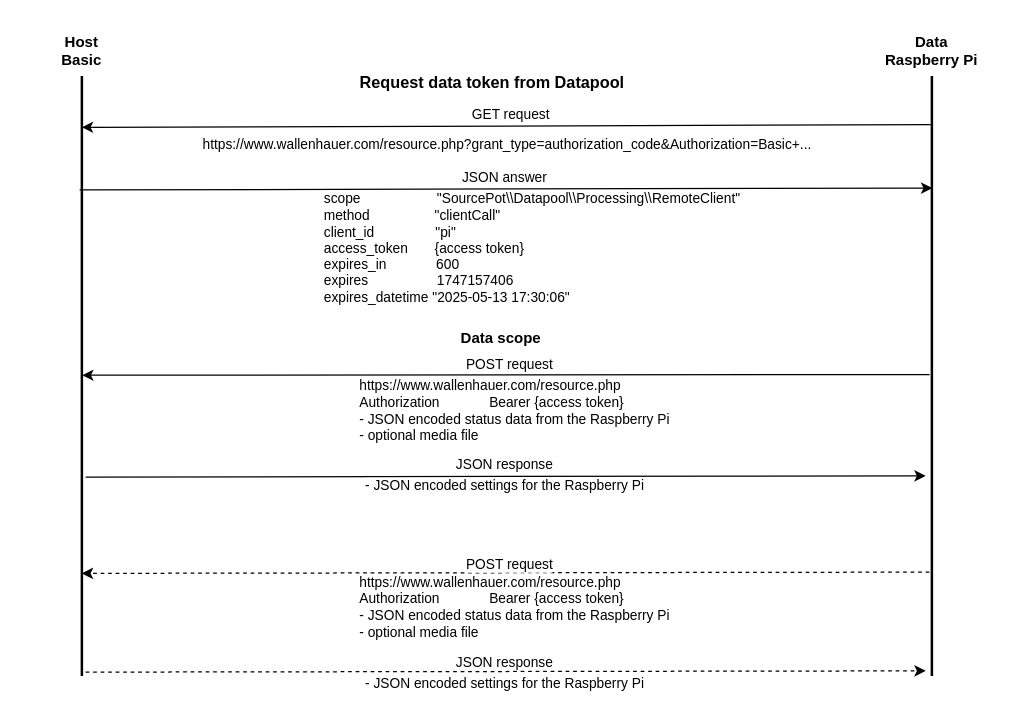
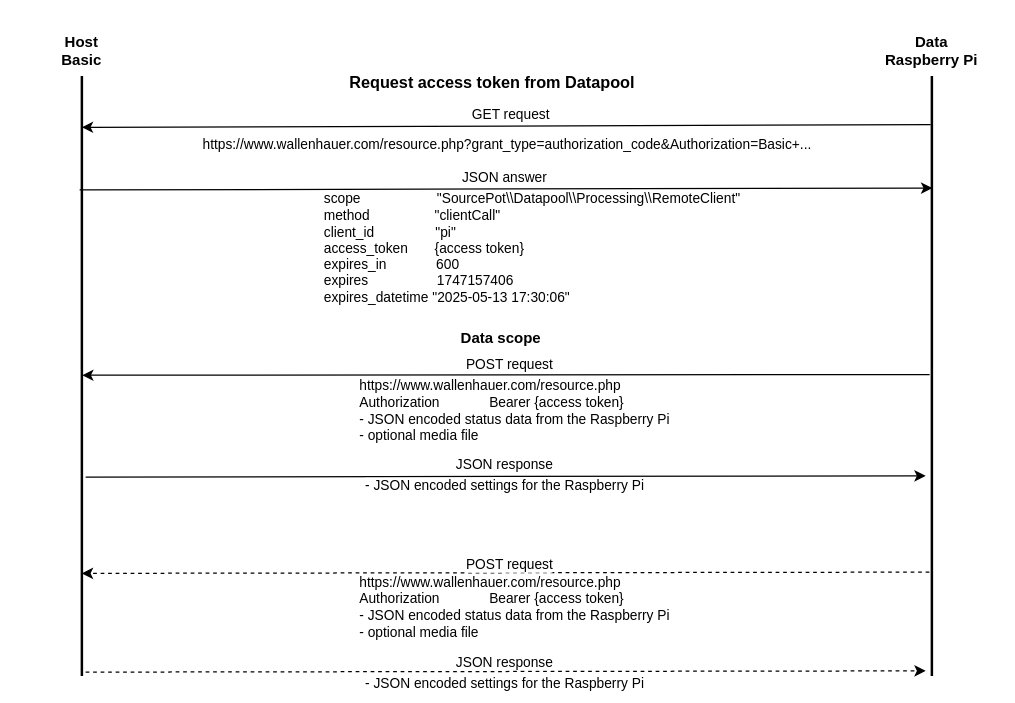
- <mxCell id="12" value="&lt;div align=&quot;center&quot;&gt;&lt;b&gt;&lt;font style=&quot;font-size: 13px;&quot;&gt;Request data token from Datapool&lt;/font&gt;&lt;/b&gt;&lt;/div&gt;" style="text;strokeColor=none;fillColor=none;align=center;verticalAlign=middle;spacingLeft=4;spacingRight=4;overflow=hidden;points=[[0,0.5],[1,0.5]];portConstraint=eastwest;rotatable=0;whiteSpace=wrap;html=1;" vertex="1" parent="1"><mxGeometry x="263" y="50" width="261" height="30" as="geometry" /></mxCell>
+ <mxCell id="12" value="&lt;div align=&quot;center&quot;&gt;&lt;b&gt;&lt;font style=&quot;font-size: 13px;&quot;&gt;Request access token from Datapool&lt;/font&gt;&lt;/b&gt;&lt;/div&gt;" style="text;strokeColor=none;fillColor=none;align=center;verticalAlign=middle;spacingLeft=4;spacingRight=4;overflow=hidden;points=[[0,0.5],[1,0.5]];portConstraint=eastwest;rotatable=0;whiteSpace=wrap;html=1;" vertex="1" parent="1"><mxGeometry x="263" y="50" width="261" height="30" as="geometry" /></mxCell>
